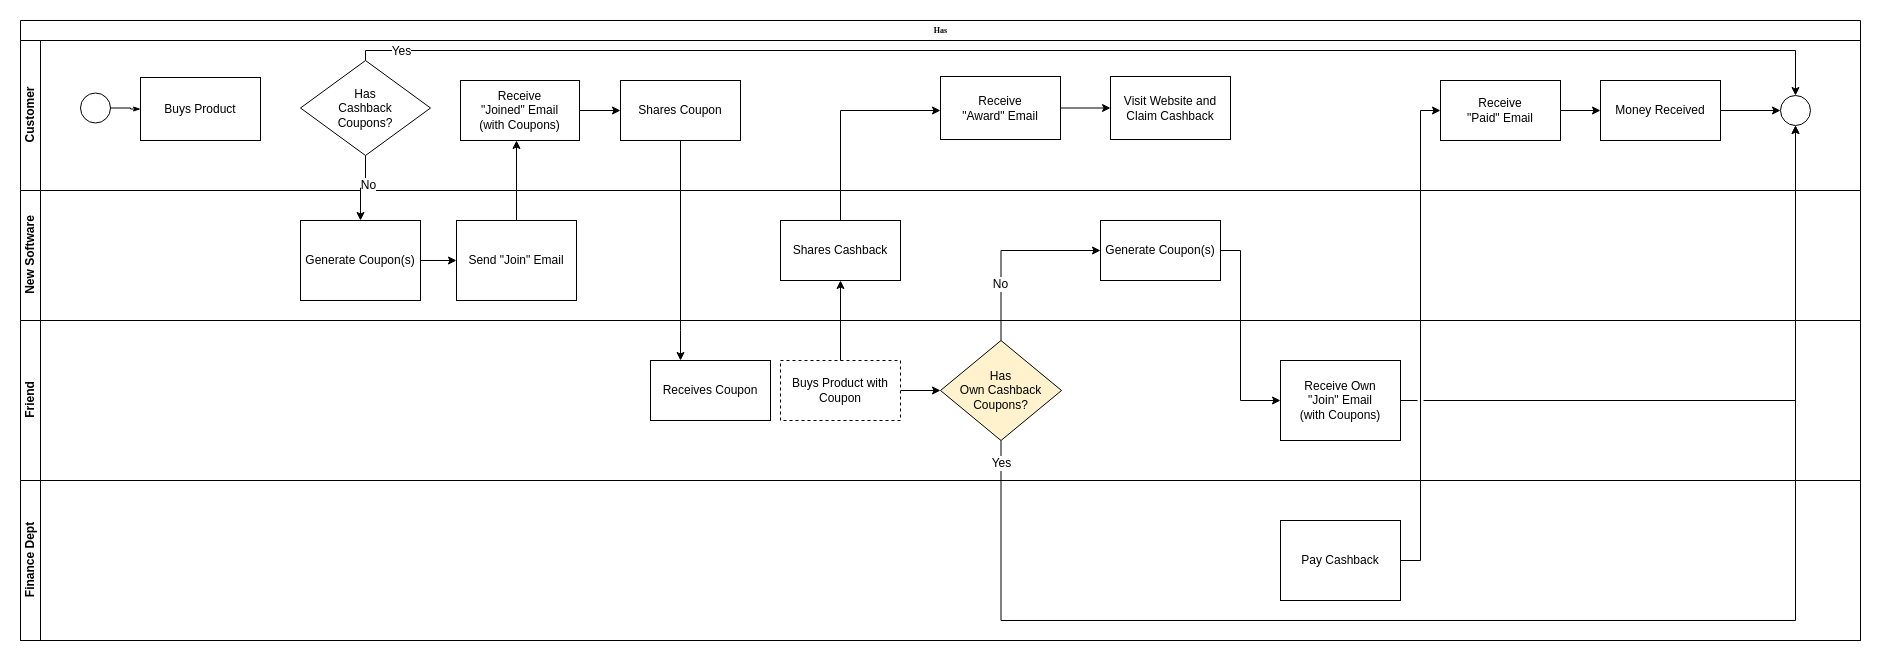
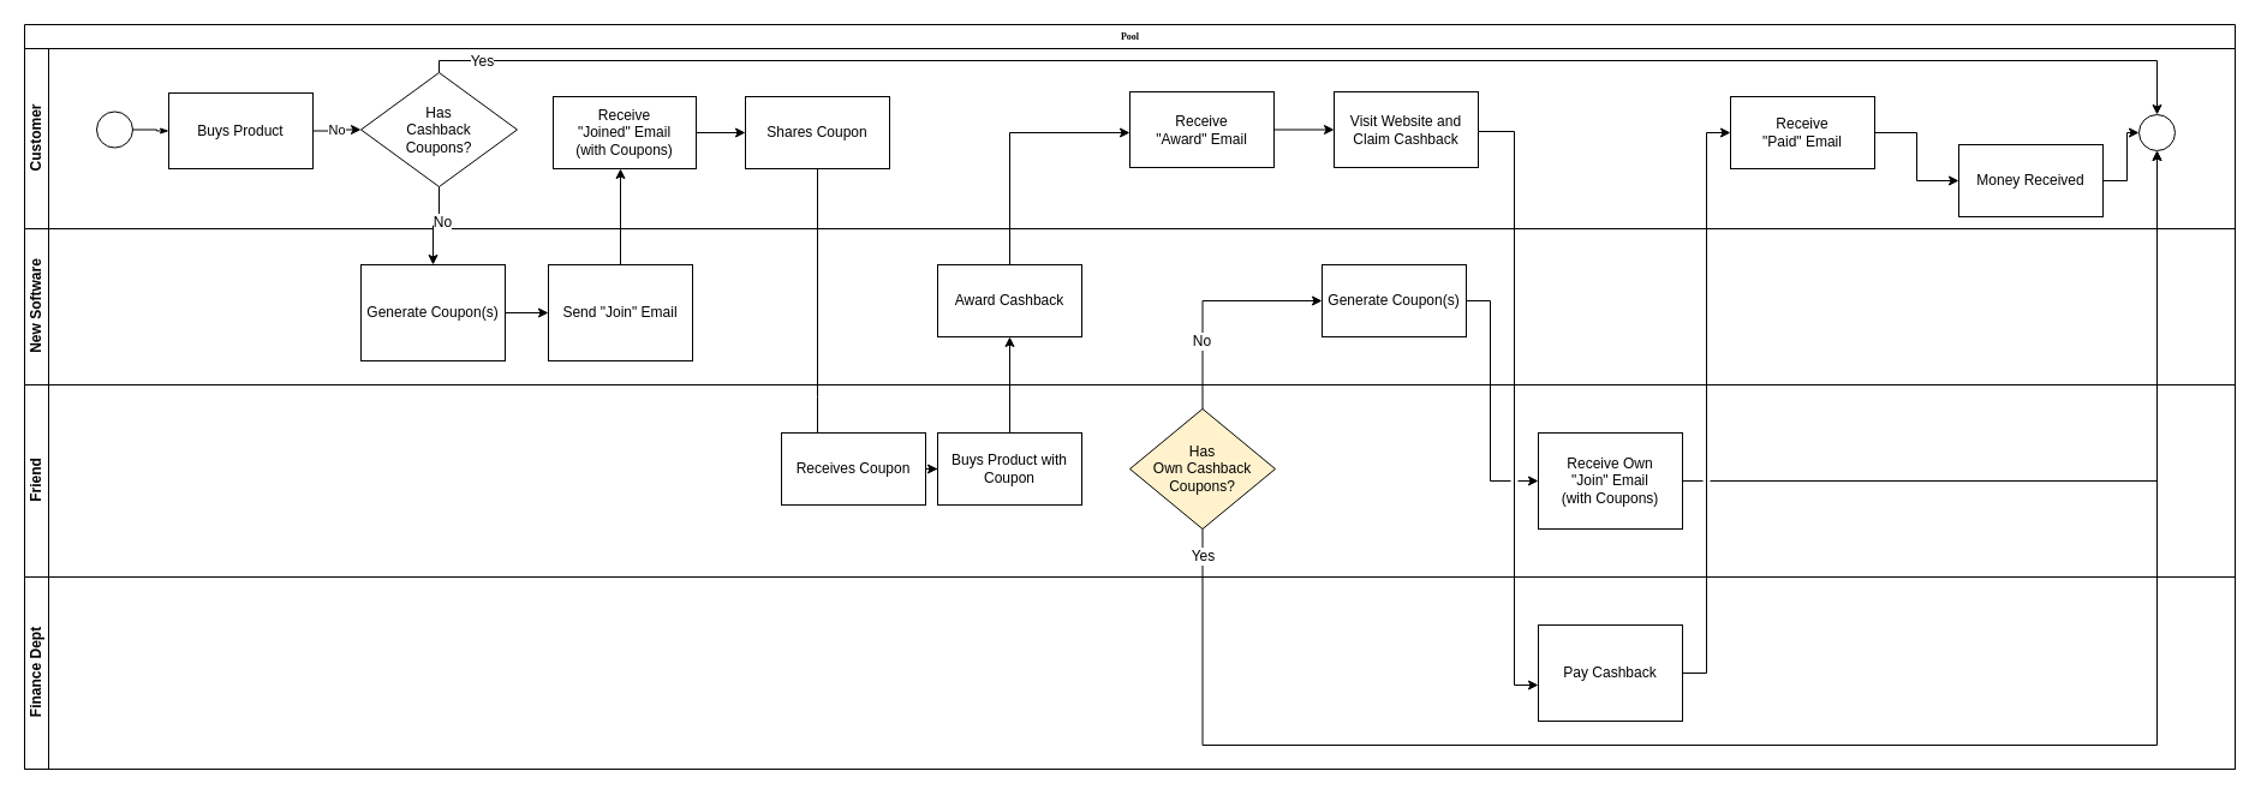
- <mxCell id="2" value="Has" style="swimlane;html=1;childLayout=stackLayout;horizontal=1;startSize=20;horizontalStack=0;rounded=0;shadow=0;labelBackgroundColor=none;strokeColor=#000000;strokeWidth=1;fillColor=#ffffff;fontFamily=Verdana;fontSize=8;fontColor=#000000;align=center;" parent="1" vertex="1"><mxGeometry x="20" y="20" width="1840" height="620" as="geometry"><mxRectangle x="40" y="40" width="50" height="20" as="alternateBounds" /></mxGeometry></mxCell>
+ <mxCell id="2" value="Pool" style="swimlane;html=1;childLayout=stackLayout;horizontal=1;startSize=20;horizontalStack=0;rounded=0;shadow=0;labelBackgroundColor=none;strokeColor=#000000;strokeWidth=1;fillColor=#ffffff;fontFamily=Verdana;fontSize=8;fontColor=#000000;align=center;" parent="1" vertex="1"><mxGeometry x="20" y="20" width="1840" height="620" as="geometry"><mxRectangle x="40" y="40" width="50" height="20" as="alternateBounds" /></mxGeometry></mxCell>
+ <mxCell id="14" value="No" style="edgeStyle=orthogonalEdgeStyle;rounded=0;orthogonalLoop=1;jettySize=auto;html=1;" edge="1" parent="3" source="9" target="11"><mxGeometry relative="1" as="geometry"><mxPoint x="400" y="77" as="sourcePoint" /></mxGeometry></mxCell>
- <mxCell id="19" value="Money Received" style="rounded=0;whiteSpace=wrap;html=1;" vertex="1" parent="3"><mxGeometry x="1580" y="40" width="120" height="60" as="geometry" /></mxCell>
+ <mxCell id="19" value="Money Received" style="rounded=0;whiteSpace=wrap;html=1;" vertex="1" parent="3"><mxGeometry x="1610" y="80" width="120" height="60" as="geometry" /></mxCell>
- <mxCell id="26" value="Shares Cashback" style="rounded=0;whiteSpace=wrap;html=1;" vertex="1" parent="22"><mxGeometry x="760" y="30" width="120" height="60" as="geometry" /></mxCell>
+ <mxCell id="26" value="Award Cashback" style="rounded=0;whiteSpace=wrap;html=1;" vertex="1" parent="22"><mxGeometry x="760" y="30" width="120" height="60" as="geometry" /></mxCell>
+ <mxCell id="40" value="" style="edgeStyle=orthogonalEdgeStyle;rounded=0;orthogonalLoop=1;jettySize=auto;html=1;jumpStyle=gap;" edge="1" parent="2" source="17" target="36"><mxGeometry relative="1" as="geometry"><Array as="points"><mxPoint x="1240" y="89" /><mxPoint x="1240" y="550" /></Array></mxGeometry></mxCell>
- <mxCell id="39" style="edgeStyle=orthogonalEdgeStyle;rounded=0;orthogonalLoop=1;jettySize=auto;html=1;" edge="1" parent="2" source="8" target="30"><mxGeometry relative="1" as="geometry"><Array as="points"><mxPoint x="660" y="310" /><mxPoint x="660" y="310" /></Array></mxGeometry></mxCell>
+ <mxCell id="39" style="edgeStyle=orthogonalEdgeStyle;rounded=0;orthogonalLoop=1;jettySize=auto;html=1;endArrow=none;" edge="1" parent="2" source="8" target="30"><mxGeometry relative="1" as="geometry"><Array as="points"><mxPoint x="660" y="310" /><mxPoint x="660" y="310" /></Array></mxGeometry></mxCell>
+ <mxCell id="29" value="" style="edgeStyle=orthogonalEdgeStyle;rounded=0;orthogonalLoop=1;jettySize=auto;html=1;" edge="1" parent="28" source="30" target="32"><mxGeometry relative="1" as="geometry" /></mxCell>
- <mxCell id="32" value="Buys Product with Coupon" style="rounded=0;whiteSpace=wrap;html=1;dashed=1;" vertex="1" parent="28"><mxGeometry x="760" y="40" width="120" height="60" as="geometry" /></mxCell>
+ <mxCell id="32" value="Buys Product with Coupon" style="rounded=0;whiteSpace=wrap;html=1;" vertex="1" parent="28"><mxGeometry x="760" y="40" width="120" height="60" as="geometry" /></mxCell>
- <mxCell id="31" style="edgeStyle=orthogonalEdgeStyle;rounded=0;orthogonalLoop=1;jettySize=auto;html=1;" edge="1" parent="28" source="32" target="33"><mxGeometry relative="1" as="geometry" /></mxCell>
